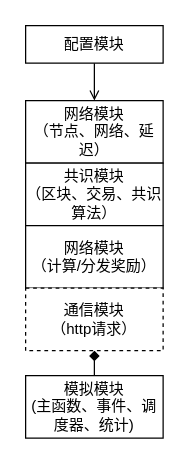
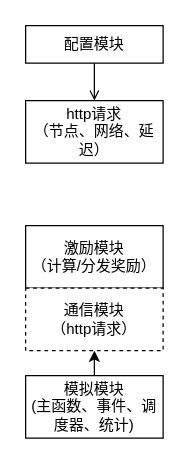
- <mxCell id="4" value="网络模块&lt;br&gt;（节点、网络、延迟）" style="rounded=0;whiteSpace=wrap;html=1;" vertex="1" parent="1"><mxGeometry x="20" y="80" width="110" height="50" as="geometry" /></mxCell>
+ <mxCell id="4" value="http请求&lt;br&gt;（节点、网络、延迟）" style="rounded=0;whiteSpace=wrap;html=1;" vertex="1" parent="1"><mxGeometry x="20" y="80" width="110" height="50" as="geometry" /></mxCell>
- <mxCell id="5" value="共识模块&lt;br&gt;（区块、交易、共识算法）" style="rounded=0;whiteSpace=wrap;html=1;" vertex="1" parent="1"><mxGeometry x="20" y="130" width="110" height="50" as="geometry" /></mxCell>
- <mxCell id="6" value="网络模块&lt;br&gt;（计算/分发奖励）" style="rounded=0;whiteSpace=wrap;html=1;" vertex="1" parent="1"><mxGeometry x="20" y="180" width="110" height="50" as="geometry" /></mxCell>
+ <mxCell id="6" value="激励模块&lt;br&gt;（计算/分发奖励）" style="rounded=0;whiteSpace=wrap;html=1;" vertex="1" parent="1"><mxGeometry x="20" y="180" width="110" height="50" as="geometry" /></mxCell>
- <mxCell id="7" style="edgeStyle=orthogonalEdgeStyle;rounded=0;orthogonalLoop=1;jettySize=auto;html=1;exitX=0.5;exitY=0;exitDx=0;exitDy=0;entryX=0.5;entryY=1;entryDx=0;entryDy=0;endArrow=diamond;" edge="1" parent="1" source="8" target="9"><mxGeometry relative="1" as="geometry" /></mxCell>
+ <mxCell id="7" style="edgeStyle=orthogonalEdgeStyle;rounded=0;orthogonalLoop=1;jettySize=auto;html=1;exitX=0.5;exitY=0;exitDx=0;exitDy=0;entryX=0.5;entryY=1;entryDx=0;entryDy=0;" edge="1" parent="1" source="8" target="9"><mxGeometry relative="1" as="geometry" /></mxCell>
